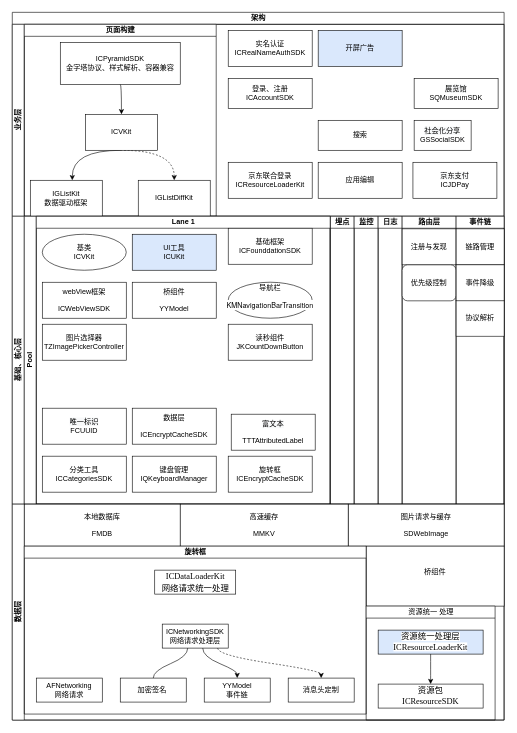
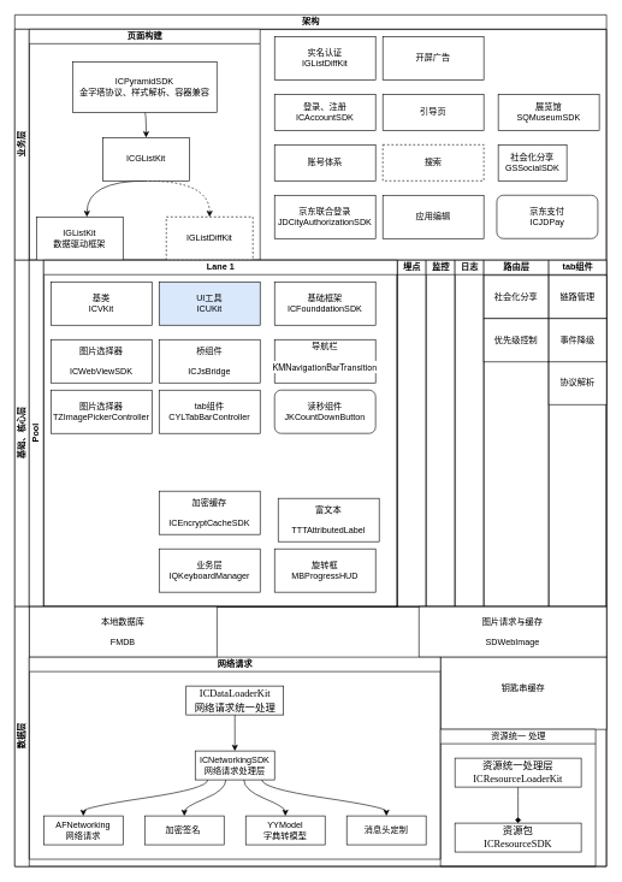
- <mxCell id="14" value="实名认证&lt;br&gt;ICRealNameAuthSDK" style="rounded=0;whiteSpace=wrap;html=1;" parent="3" vertex="1"><mxGeometry x="360" y="10" width="140" height="60" as="geometry" /></mxCell>
+ <mxCell id="14" value="实名认证&lt;br&gt;IGListDiffKit" style="rounded=0;whiteSpace=wrap;html=1;" parent="3" vertex="1"><mxGeometry x="360" y="10" width="140" height="60" as="geometry" /></mxCell>
- <mxCell id="7" value="开屏广告" style="rounded=0;whiteSpace=wrap;html=1;fillColor=#dae8fc;" parent="3" vertex="1"><mxGeometry x="510" y="10" width="140" height="60" as="geometry" /></mxCell>
+ <mxCell id="7" value="开屏广告" style="rounded=0;whiteSpace=wrap;html=1;" parent="3" vertex="1"><mxGeometry x="510" y="10" width="140" height="60" as="geometry" /></mxCell>
- <mxCell id="19" value="ICPyramidSDK&lt;br&gt;金字塔协议、样式解析、容器兼容" style="whiteSpace=wrap;html=1;align=center;treeFolding=1;treeMoving=1;newEdgeStyle={&quot;edgeStyle&quot;:&quot;elbowEdgeStyle&quot;,&quot;startArrow&quot;:&quot;none&quot;,&quot;endArrow&quot;:&quot;none&quot;};" parent="15" vertex="1"><mxGeometry x="60" y="30" width="200" height="70" as="geometry" /></mxCell>
+ <mxCell id="19" value="ICPyramidSDK&lt;br&gt;金字塔协议、样式解析、容器兼容" style="whiteSpace=wrap;html=1;align=center;treeFolding=1;treeMoving=1;newEdgeStyle={&quot;edgeStyle&quot;:&quot;elbowEdgeStyle&quot;,&quot;startArrow&quot;:&quot;none&quot;,&quot;endArrow&quot;:&quot;none&quot;};" parent="15" vertex="1"><mxGeometry x="60" y="45" width="200" height="70" as="geometry" /></mxCell>
+ <mxCell id="8" value="引导页" style="rounded=0;whiteSpace=wrap;html=1;" parent="3" vertex="1"><mxGeometry x="510" y="90" width="140" height="50" as="geometry" /></mxCell>
- <mxCell id="20" value="ICVKit" style="whiteSpace=wrap;html=1;align=center;treeFolding=1;treeMoving=1;newEdgeStyle={&quot;edgeStyle&quot;:&quot;elbowEdgeStyle&quot;,&quot;startArrow&quot;:&quot;none&quot;,&quot;endArrow&quot;:&quot;none&quot;};" parent="15" vertex="1"><mxGeometry x="102" y="150" width="120" height="60" as="geometry" /></mxCell>
+ <mxCell id="20" value="ICGListKit" style="whiteSpace=wrap;html=1;align=center;treeFolding=1;treeMoving=1;newEdgeStyle={&quot;edgeStyle&quot;:&quot;elbowEdgeStyle&quot;,&quot;startArrow&quot;:&quot;none&quot;,&quot;endArrow&quot;:&quot;none&quot;};" parent="15" vertex="1"><mxGeometry x="102" y="150" width="120" height="60" as="geometry" /></mxCell>
+ <mxCell id="12" value="账号体系" style="rounded=0;whiteSpace=wrap;html=1;" parent="3" vertex="1"><mxGeometry x="360" y="160" width="140" height="50" as="geometry" /></mxCell>
- <mxCell id="6" value="搜索" style="rounded=0;whiteSpace=wrap;html=1;" parent="3" vertex="1"><mxGeometry x="510" y="160" width="140" height="50" as="geometry" /></mxCell>
+ <mxCell id="6" value="搜索" style="rounded=0;whiteSpace=wrap;html=1;dashed=1;" parent="3" vertex="1"><mxGeometry x="510" y="160" width="140" height="50" as="geometry" /></mxCell>
- <mxCell id="11" value="京东联合登录&lt;br&gt;ICResourceLoaderKit" style="rounded=0;whiteSpace=wrap;html=1;" parent="3" vertex="1"><mxGeometry x="360" y="230" width="140" height="60" as="geometry" /></mxCell>
+ <mxCell id="11" value="京东联合登录&lt;br&gt;JDCityAuthorizationSDK" style="rounded=0;whiteSpace=wrap;html=1;" parent="3" vertex="1"><mxGeometry x="360" y="230" width="140" height="60" as="geometry" /></mxCell>
- <mxCell id="9" value="&lt;div style=&quot;text-align: center&quot;&gt;&lt;span style=&quot;background-color: rgb(248 , 249 , 250)&quot;&gt;京东支付&lt;/span&gt;&lt;/div&gt;&lt;div style=&quot;text-align: center&quot;&gt;&lt;span style=&quot;background-color: rgb(255 , 255 , 255)&quot;&gt;ICJDPay&lt;/span&gt;&lt;/div&gt;" style="rounded=0;whiteSpace=wrap;html=1;" parent="3" vertex="1"><mxGeometry x="668" y="230" width="140" height="60" as="geometry" /></mxCell>
+ <mxCell id="9" value="&lt;div style=&quot;text-align: center&quot;&gt;&lt;span style=&quot;background-color: rgb(248 , 249 , 250)&quot;&gt;京东支付&lt;/span&gt;&lt;/div&gt;&lt;div style=&quot;text-align: center&quot;&gt;&lt;span style=&quot;background-color: rgb(255 , 255 , 255)&quot;&gt;ICJDPay&lt;/span&gt;&lt;/div&gt;" style="whiteSpace=wrap;html=1;rounded=1;" parent="3" vertex="1"><mxGeometry x="668" y="230" width="140" height="60" as="geometry" /></mxCell>
- <mxCell id="22" value="IGListDiffKit" style="whiteSpace=wrap;html=1;align=center;treeFolding=1;treeMoving=1;newEdgeStyle={&quot;edgeStyle&quot;:&quot;elbowEdgeStyle&quot;,&quot;startArrow&quot;:&quot;none&quot;,&quot;endArrow&quot;:&quot;none&quot;};" parent="15" vertex="1"><mxGeometry x="190" y="260" width="120" height="60" as="geometry" /></mxCell>
+ <mxCell id="22" value="IGListDiffKit" style="whiteSpace=wrap;html=1;align=center;treeFolding=1;treeMoving=1;newEdgeStyle={&quot;edgeStyle&quot;:&quot;elbowEdgeStyle&quot;,&quot;startArrow&quot;:&quot;none&quot;,&quot;endArrow&quot;:&quot;none&quot;};dashed=1;" parent="15" vertex="1"><mxGeometry x="190" y="260" width="120" height="60" as="geometry" /></mxCell>
- <mxCell id="30" value="事件链" style="swimlane;html=1;startSize=20;" parent="23" vertex="1"><mxGeometry x="740" width="80" height="480" as="geometry" /></mxCell>
+ <mxCell id="30" value="tab组件" style="swimlane;html=1;startSize=20;" parent="23" vertex="1"><mxGeometry x="740" width="80" height="480" as="geometry" /></mxCell>
- <mxCell id="46" value="基础框架&lt;br&gt;ICFounddationSDK" style="rounded=0;whiteSpace=wrap;html=1;" parent="35" vertex="1"><mxGeometry x="320" y="20" width="140" height="60" as="geometry" /></mxCell>
+ <mxCell id="46" value="基础框架&lt;br&gt;ICFounddationSDK" style="rounded=0;whiteSpace=wrap;html=1;" parent="35" vertex="1"><mxGeometry x="320" y="30" width="140" height="60" as="geometry" /></mxCell>
- <mxCell id="28" value="注册与发现" style="whiteSpace=wrap;html=1;align=center;treeFolding=1;treeMoving=1;newEdgeStyle={&quot;edgeStyle&quot;:&quot;elbowEdgeStyle&quot;,&quot;startArrow&quot;:&quot;none&quot;,&quot;endArrow&quot;:&quot;none&quot;};" parent="27" vertex="1"><mxGeometry y="21" width="90" height="60" as="geometry" /></mxCell>
+ <mxCell id="28" value="社会化分享" style="whiteSpace=wrap;html=1;align=center;treeFolding=1;treeMoving=1;newEdgeStyle={&quot;edgeStyle&quot;:&quot;elbowEdgeStyle&quot;,&quot;startArrow&quot;:&quot;none&quot;,&quot;endArrow&quot;:&quot;none&quot;};" parent="27" vertex="1"><mxGeometry y="21" width="90" height="60" as="geometry" /></mxCell>
- <mxCell id="36" value="基类&lt;br&gt;ICVKit" style="ellipse;whiteSpace=wrap;html=1;" parent="35" vertex="1"><mxGeometry x="10" y="30" width="140" height="60" as="geometry" /></mxCell>
+ <mxCell id="36" value="基类&lt;br&gt;ICVKit" style="rounded=0;whiteSpace=wrap;html=1;" parent="35" vertex="1"><mxGeometry x="10" y="30" width="140" height="60" as="geometry" /></mxCell>
- <mxCell id="29" value="优先级控制" style="whiteSpace=wrap;html=1;align=center;treeFolding=1;treeMoving=1;newEdgeStyle={&quot;edgeStyle&quot;:&quot;elbowEdgeStyle&quot;,&quot;startArrow&quot;:&quot;none&quot;,&quot;endArrow&quot;:&quot;none&quot;};rounded=1;" parent="27" vertex="1"><mxGeometry y="81" width="90" height="60" as="geometry" /></mxCell>
+ <mxCell id="29" value="优先级控制" style="whiteSpace=wrap;html=1;align=center;treeFolding=1;treeMoving=1;newEdgeStyle={&quot;edgeStyle&quot;:&quot;elbowEdgeStyle&quot;,&quot;startArrow&quot;:&quot;none&quot;,&quot;endArrow&quot;:&quot;none&quot;};" parent="27" vertex="1"><mxGeometry y="81" width="90" height="60" as="geometry" /></mxCell>
- <mxCell id="37" value="webView框架&lt;br&gt;&lt;br&gt;ICWebViewSDK" style="rounded=0;whiteSpace=wrap;html=1;" parent="35" vertex="1"><mxGeometry x="10" y="110" width="140" height="60" as="geometry" /></mxCell>
+ <mxCell id="37" value="图片选择器&lt;br&gt;&lt;br&gt;ICWebViewSDK" style="rounded=0;whiteSpace=wrap;html=1;" parent="35" vertex="1"><mxGeometry x="10" y="110" width="140" height="60" as="geometry" /></mxCell>
- <mxCell id="42" value="桥组件&lt;br&gt;&lt;br&gt;YYModel" style="rounded=0;whiteSpace=wrap;html=1;" parent="35" vertex="1"><mxGeometry x="160" y="110" width="140" height="60" as="geometry" /></mxCell>
+ <mxCell id="42" value="桥组件&lt;br&gt;&lt;br&gt;ICJsBridge" style="rounded=0;whiteSpace=wrap;html=1;" parent="35" vertex="1"><mxGeometry x="160" y="110" width="140" height="60" as="geometry" /></mxCell>
- <mxCell id="47" value="导航栏&lt;br&gt;&lt;br&gt;&lt;p class=&quot;p1&quot; style=&quot;margin: 0px 0px 12px ; font-stretch: normal ; line-height: normal ; font-family: &amp;#34;helvetica neue&amp;#34; ; background-color: rgb(255 , 255 , 255)&quot;&gt;&lt;span class=&quot;s1&quot;&gt;&lt;font style=&quot;font-size: 12px&quot;&gt;KMNavigationBarTransition&lt;/font&gt;&lt;/span&gt;&lt;/p&gt;" style="ellipse;whiteSpace=wrap;html=1;" parent="35" vertex="1"><mxGeometry x="320" y="110" width="140" height="60" as="geometry" /></mxCell>
+ <mxCell id="47" value="导航栏&lt;br&gt;&lt;br&gt;&lt;p class=&quot;p1&quot; style=&quot;margin: 0px 0px 12px ; font-stretch: normal ; line-height: normal ; font-family: &amp;#34;helvetica neue&amp;#34; ; background-color: rgb(255 , 255 , 255)&quot;&gt;&lt;span class=&quot;s1&quot;&gt;&lt;font style=&quot;font-size: 12px&quot;&gt;KMNavigationBarTransition&lt;/font&gt;&lt;/span&gt;&lt;/p&gt;" style="rounded=0;whiteSpace=wrap;html=1;" parent="35" vertex="1"><mxGeometry x="320" y="110" width="140" height="60" as="geometry" /></mxCell>
+ <mxCell id="43" value="tab组件&lt;br&gt;&lt;span style=&quot;background-color: rgb(255 , 255 , 255)&quot;&gt;CYLTabBarController&lt;/span&gt;" style="rounded=0;whiteSpace=wrap;html=1;" parent="35" vertex="1"><mxGeometry x="160" y="180" width="140" height="60" as="geometry" /></mxCell>
- <mxCell id="48" value="读秒组件&lt;br&gt;&lt;span style=&quot;background-color: rgb(255 , 255 , 255)&quot;&gt;JKCountDownButton&lt;/span&gt;" style="rounded=0;whiteSpace=wrap;html=1;" parent="35" vertex="1"><mxGeometry x="320" y="180" width="140" height="60" as="geometry" /></mxCell>
+ <mxCell id="48" value="读秒组件&lt;br&gt;&lt;span style=&quot;background-color: rgb(255 , 255 , 255)&quot;&gt;JKCountDownButton&lt;/span&gt;" style="whiteSpace=wrap;html=1;rounded=1;" parent="35" vertex="1"><mxGeometry x="320" y="180" width="140" height="60" as="geometry" /></mxCell>
- <mxCell id="39" value="&lt;div style=&quot;text-align: center&quot;&gt;&lt;span style=&quot;background-color: rgb(248 , 249 , 250)&quot;&gt;唯一标识&lt;/span&gt;&lt;/div&gt;&lt;div style=&quot;text-align: center&quot;&gt;&lt;span style=&quot;background-color: rgb(255 , 255 , 255)&quot;&gt;FCUUID&lt;/span&gt;&lt;/div&gt;" style="rounded=0;whiteSpace=wrap;html=1;" parent="35" vertex="1"><mxGeometry x="10" y="320" width="140" height="60" as="geometry" /></mxCell>
- <mxCell id="44" value="数据层&lt;br&gt;&lt;br&gt;ICEncryptCacheSDK" style="rounded=0;whiteSpace=wrap;html=1;" parent="35" vertex="1"><mxGeometry x="160" y="320" width="140" height="60" as="geometry" /></mxCell>
+ <mxCell id="44" value="加密缓存&lt;br&gt;&lt;br&gt;ICEncryptCacheSDK" style="rounded=0;whiteSpace=wrap;html=1;" parent="35" vertex="1"><mxGeometry x="160" y="320" width="140" height="60" as="geometry" /></mxCell>
- <mxCell id="40" value="分类工具&lt;br&gt;&lt;span style=&quot;background-color: rgb(255 , 255 , 255)&quot;&gt;ICCategoriesSDK&lt;/span&gt;" style="rounded=0;whiteSpace=wrap;html=1;" parent="35" vertex="1"><mxGeometry x="10" y="400" width="140" height="60" as="geometry" /></mxCell>
- <mxCell id="45" value="键盘管理&lt;br&gt;&lt;span style=&quot;background-color: rgb(255 , 255 , 255)&quot;&gt;IQKeyboardManager&lt;/span&gt;" style="rounded=0;whiteSpace=wrap;html=1;" parent="35" vertex="1"><mxGeometry x="160" y="400" width="140" height="60" as="geometry" /></mxCell>
+ <mxCell id="45" value="业务层&lt;br&gt;&lt;span style=&quot;background-color: rgb(255 , 255 , 255)&quot;&gt;IQKeyboardManager&lt;/span&gt;" style="rounded=0;whiteSpace=wrap;html=1;" parent="35" vertex="1"><mxGeometry x="160" y="400" width="140" height="60" as="geometry" /></mxCell>
- <mxCell id="50" value="旋转框&lt;br&gt;&lt;span style=&quot;background-color: rgb(255 , 255 , 255)&quot;&gt;ICEncryptCacheSDK&lt;/span&gt;" style="rounded=0;whiteSpace=wrap;html=1;" parent="35" vertex="1"><mxGeometry x="320" y="400" width="140" height="60" as="geometry" /></mxCell>
+ <mxCell id="50" value="旋转框&lt;br&gt;&lt;span style=&quot;background-color: rgb(255 , 255 , 255)&quot;&gt;MBProgressHUD&lt;/span&gt;" style="rounded=0;whiteSpace=wrap;html=1;" parent="35" vertex="1"><mxGeometry x="320" y="400" width="140" height="60" as="geometry" /></mxCell>
- <mxCell id="54" value="高速缓存&lt;br&gt;&lt;br&gt;MMKV" style="rounded=0;whiteSpace=wrap;html=1;" parent="51" vertex="1"><mxGeometry x="280" width="280" height="70" as="geometry" /></mxCell>
- <mxCell id="56" value="旋转框" style="swimlane;html=1;startSize=20;horizontal=1;childLayout=flowLayout;flowOrientation=north;resizable=0;interRankCellSpacing=50;containerType=tree;" parent="51" vertex="1"><mxGeometry x="20" y="70" width="570" height="280" as="geometry" /></mxCell>
+ <mxCell id="56" value="网络请求" style="swimlane;html=1;startSize=20;horizontal=1;childLayout=flowLayout;flowOrientation=north;resizable=0;interRankCellSpacing=50;containerType=tree;" parent="51" vertex="1"><mxGeometry x="20" y="70" width="570" height="280" as="geometry" /></mxCell>
- <mxCell id="55" value="桥组件&lt;br&gt;&lt;br&gt;" style="rounded=0;whiteSpace=wrap;html=1;" parent="51" vertex="1"><mxGeometry x="590" y="70" width="230" height="100" as="geometry" /></mxCell>
+ <mxCell id="55" value="钥匙串缓存&lt;br&gt;&lt;br&gt;" style="rounded=0;whiteSpace=wrap;html=1;" parent="51" vertex="1"><mxGeometry x="590" y="70" width="230" height="100" as="geometry" /></mxCell>
+ <mxCell id="59" value="" style="html=1;curved=1;noEdgeStyle=1;orthogonal=1;" parent="56" source="57" target="58" edge="1"><mxGeometry relative="1" as="geometry"><Array as="points"><mxPoint x="285" y="92" /><mxPoint x="285" y="118" /></Array></mxGeometry></mxCell>
- <mxCell id="69" value="&lt;span style=&quot;font-family: &amp;#34;menlo&amp;#34; ; font-size: 14px ; background-color: rgb(255 , 255 , 255)&quot;&gt;资源统一处理层&lt;br&gt;ICResourceLoaderKit&lt;/span&gt;" style="whiteSpace=wrap;html=1;fillColor=#dae8fc;" parent="68" vertex="1"><mxGeometry x="20" y="40" width="175" height="40" as="geometry" /></mxCell>
+ <mxCell id="69" value="&lt;span style=&quot;font-family: &amp;#34;menlo&amp;#34; ; font-size: 14px ; background-color: rgb(255 , 255 , 255)&quot;&gt;资源统一处理层&lt;br&gt;ICResourceLoaderKit&lt;/span&gt;" style="whiteSpace=wrap;html=1;" parent="68" vertex="1"><mxGeometry x="20" y="40" width="175" height="40" as="geometry" /></mxCell>
+ <mxCell id="60" value="" style="html=1;curved=1;noEdgeStyle=1;orthogonal=1;" parent="56" source="58" target="61" edge="1"><mxGeometry relative="1" as="geometry"><mxPoint x="343.75" y="1170" as="sourcePoint" /><Array as="points"><mxPoint x="247.5" y="182" /><mxPoint x="75" y="208" /></Array></mxGeometry></mxCell>
- <mxCell id="66" value="" style="html=1;curved=1;noEdgeStyle=1;orthogonal=1;dashed=1;" parent="56" source="58" target="67" edge="1"><mxGeometry relative="1" as="geometry"><mxPoint x="355" y="1010" as="sourcePoint" /><Array as="points"><mxPoint x="322.5" y="182" /><mxPoint x="495" y="208" /></Array></mxGeometry></mxCell>
+ <mxCell id="66" value="" style="html=1;curved=1;noEdgeStyle=1;orthogonal=1;" parent="56" source="58" target="67" edge="1"><mxGeometry relative="1" as="geometry"><mxPoint x="355" y="1010" as="sourcePoint" /><Array as="points"><mxPoint x="322.5" y="182" /><mxPoint x="495" y="208" /></Array></mxGeometry></mxCell>
- <mxCell id="62" value="" style="html=1;curved=1;noEdgeStyle=1;orthogonal=1;endArrow=none;" parent="56" source="58" target="63" edge="1"><mxGeometry relative="1" as="geometry"><mxPoint x="323.75" y="1130" as="sourcePoint" /><Array as="points"><mxPoint x="272.5" y="184" /><mxPoint x="215" y="208" /></Array></mxGeometry></mxCell>
+ <mxCell id="62" value="" style="html=1;curved=1;noEdgeStyle=1;orthogonal=1;" parent="56" source="58" target="63" edge="1"><mxGeometry relative="1" as="geometry"><mxPoint x="323.75" y="1130" as="sourcePoint" /><Array as="points"><mxPoint x="272.5" y="184" /><mxPoint x="215" y="208" /></Array></mxGeometry></mxCell>
- <mxCell id="70" value="" style="edgeStyle=orthogonalEdgeStyle;curved=1;rounded=0;orthogonalLoop=1;jettySize=auto;html=1;noEdgeStyle=1;orthogonal=1;" parent="68" source="69" target="71" edge="1"><mxGeometry relative="1" as="geometry"><Array as="points"><mxPoint x="107.5" y="92" /><mxPoint x="107.5" y="118" /></Array></mxGeometry></mxCell>
+ <mxCell id="70" value="" style="edgeStyle=orthogonalEdgeStyle;curved=1;rounded=0;orthogonalLoop=1;jettySize=auto;html=1;noEdgeStyle=1;orthogonal=1;endArrow=diamond;" parent="68" source="69" target="71" edge="1"><mxGeometry relative="1" as="geometry"><Array as="points"><mxPoint x="107.5" y="92" /><mxPoint x="107.5" y="118" /></Array></mxGeometry></mxCell>
- <mxCell id="65" value="YYModel&lt;br&gt;事件链" style="whiteSpace=wrap;html=1;" parent="56" vertex="1"><mxGeometry x="300" y="220" width="110" height="40" as="geometry" /></mxCell>
+ <mxCell id="65" value="YYModel&lt;br&gt;字典转模型" style="whiteSpace=wrap;html=1;" parent="56" vertex="1"><mxGeometry x="300" y="220" width="110" height="40" as="geometry" /></mxCell>
